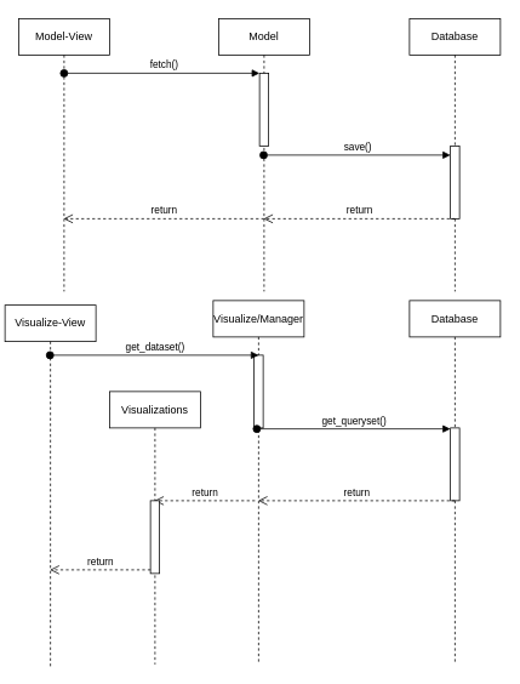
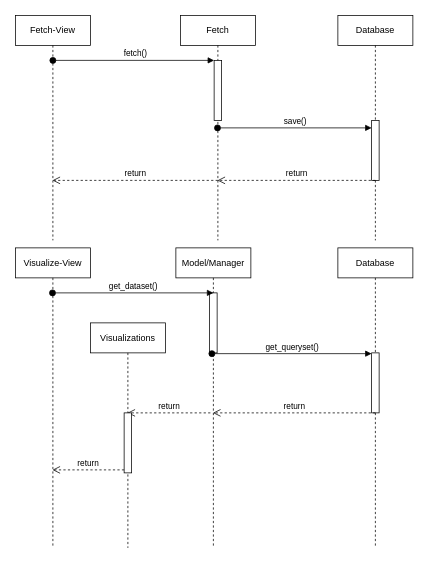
- <mxCell id="2" value="Model-View" style="shape=umlLifeline;perimeter=lifelinePerimeter;whiteSpace=wrap;html=1;container=1;collapsible=0;recursiveResize=0;outlineConnect=0;" parent="1" vertex="1"><mxGeometry x="20" y="20" width="100" height="300" as="geometry" /></mxCell>
+ <mxCell id="2" value="Fetch-View" style="shape=umlLifeline;perimeter=lifelinePerimeter;whiteSpace=wrap;html=1;container=1;collapsible=0;recursiveResize=0;outlineConnect=0;" parent="1" vertex="1"><mxGeometry x="20" y="20" width="100" height="300" as="geometry" /></mxCell>
- <mxCell id="5" value="Model" style="shape=umlLifeline;perimeter=lifelinePerimeter;whiteSpace=wrap;html=1;container=1;collapsible=0;recursiveResize=0;outlineConnect=0;" parent="1" vertex="1"><mxGeometry x="240" y="20" width="100" height="300" as="geometry" /></mxCell>
+ <mxCell id="5" value="Fetch" style="shape=umlLifeline;perimeter=lifelinePerimeter;whiteSpace=wrap;html=1;container=1;collapsible=0;recursiveResize=0;outlineConnect=0;" parent="1" vertex="1"><mxGeometry x="240" y="20" width="100" height="300" as="geometry" /></mxCell>
- <mxCell id="12" value="Visualize/Manager" style="shape=umlLifeline;perimeter=lifelinePerimeter;whiteSpace=wrap;html=1;container=1;collapsible=0;recursiveResize=0;outlineConnect=0;" vertex="1" parent="1"><mxGeometry x="234" y="330" width="100" height="400" as="geometry" /></mxCell>
+ <mxCell id="12" value="Model/Manager" style="shape=umlLifeline;perimeter=lifelinePerimeter;whiteSpace=wrap;html=1;container=1;collapsible=0;recursiveResize=0;outlineConnect=0;" vertex="1" parent="1"><mxGeometry x="234" y="330" width="100" height="400" as="geometry" /></mxCell>
- <mxCell id="11" value="Visualize-View" style="shape=umlLifeline;perimeter=lifelinePerimeter;whiteSpace=wrap;html=1;container=1;collapsible=0;recursiveResize=0;outlineConnect=0;" vertex="1" parent="1"><mxGeometry x="5" y="335" width="100" height="400" as="geometry" /></mxCell>
+ <mxCell id="11" value="Visualize-View" style="shape=umlLifeline;perimeter=lifelinePerimeter;whiteSpace=wrap;html=1;container=1;collapsible=0;recursiveResize=0;outlineConnect=0;" vertex="1" parent="1"><mxGeometry x="20" y="330" width="100" height="400" as="geometry" /></mxCell>
